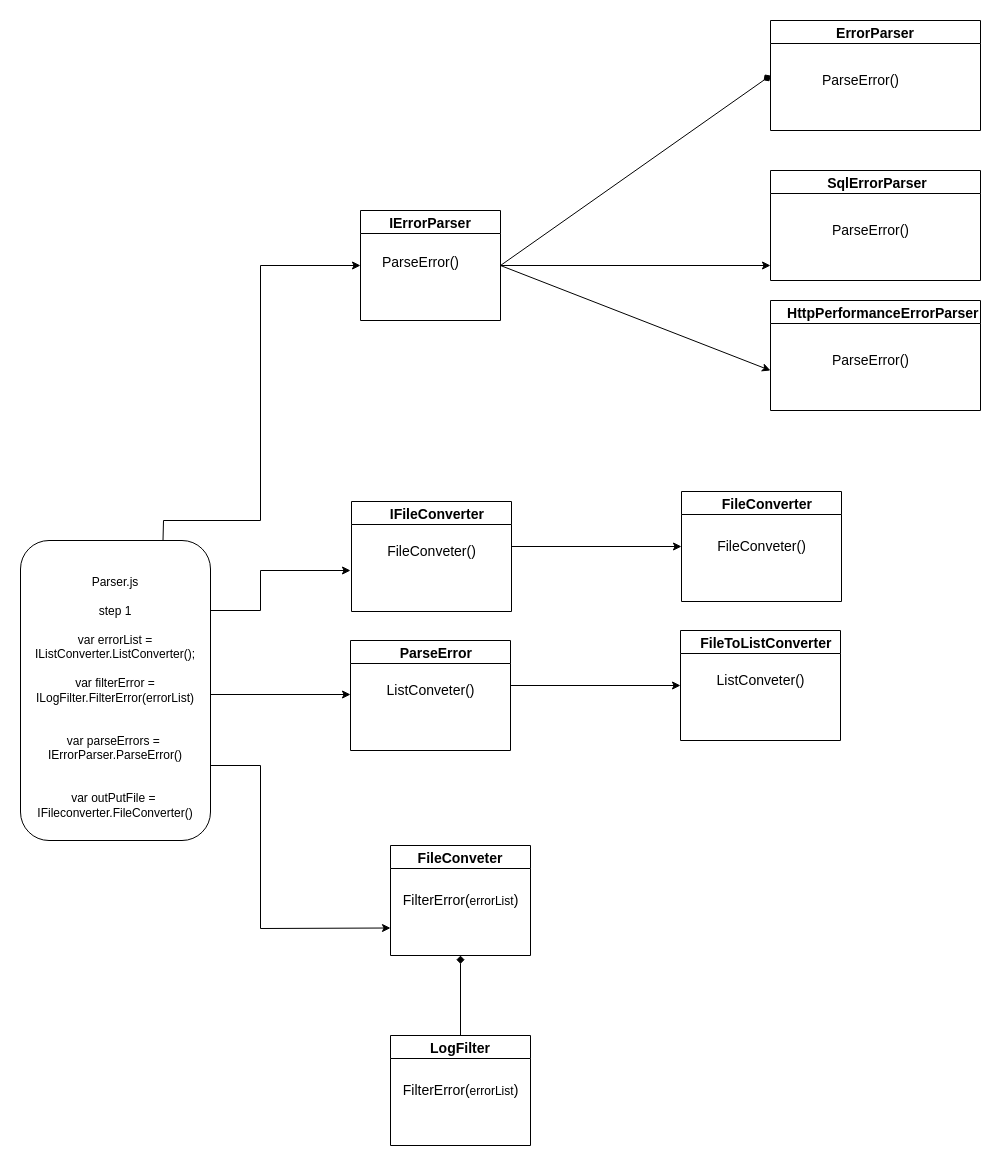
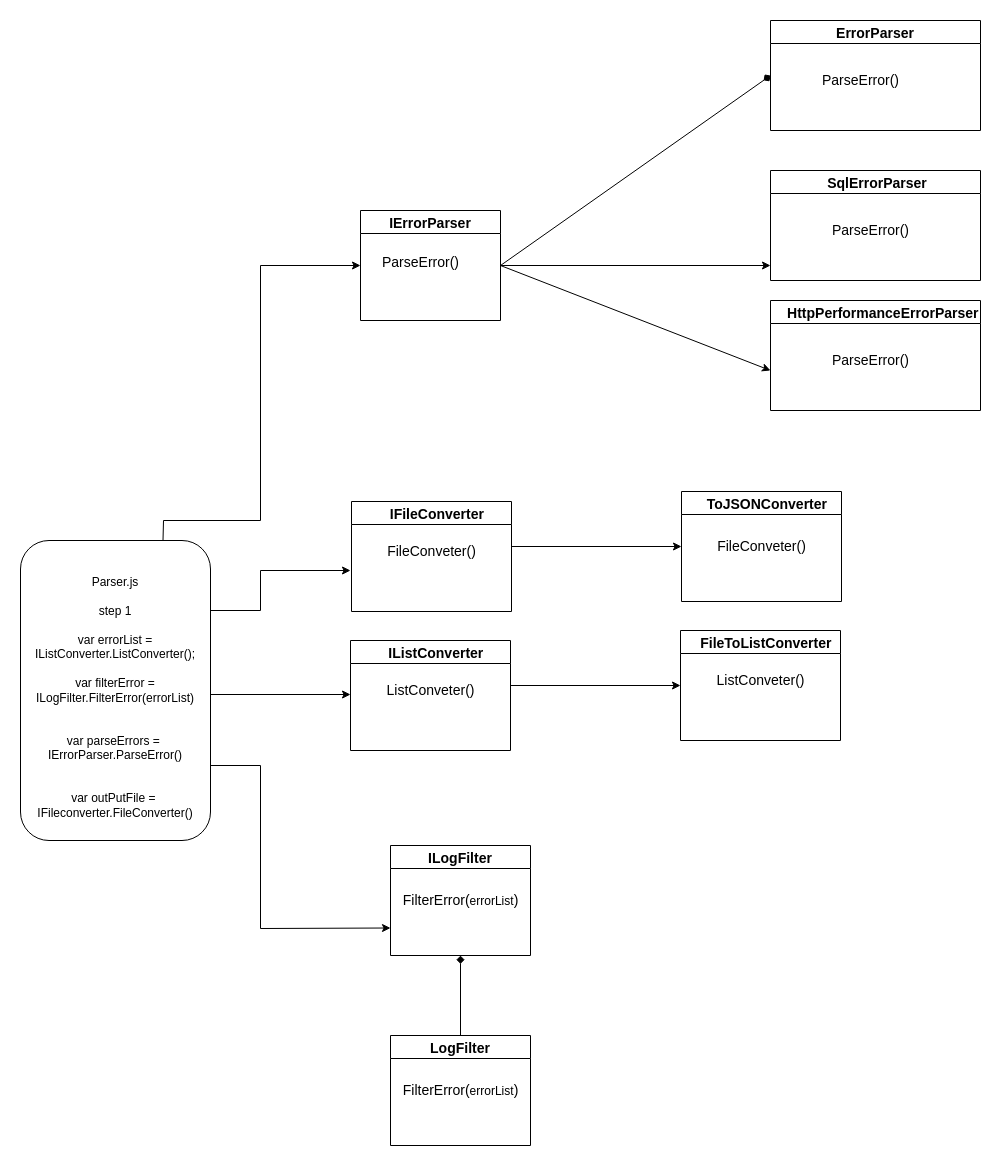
- <mxCell id="29" value="   FileConverter" style="swimlane;fontSize=14;startSize=23;" vertex="1" parent="1"><mxGeometry x="681" y="491" width="160" height="110" as="geometry"><mxRectangle x="-1470" y="180" width="50" height="23" as="alternateBounds" /></mxGeometry></mxCell>
+ <mxCell id="29" value="   ToJSONConverter" style="swimlane;fontSize=14;startSize=23;" vertex="1" parent="1"><mxGeometry x="681" y="491" width="160" height="110" as="geometry"><mxRectangle x="-1470" y="180" width="50" height="23" as="alternateBounds" /></mxGeometry></mxCell>
- <mxCell id="18" value="   ParseError" style="swimlane;fontSize=14;startSize=23;" vertex="1" parent="1"><mxGeometry x="350" y="640" width="160" height="110" as="geometry"><mxRectangle x="-1470" y="180" width="50" height="23" as="alternateBounds" /></mxGeometry></mxCell>
+ <mxCell id="18" value="   IListConverter" style="swimlane;fontSize=14;startSize=23;" vertex="1" parent="1"><mxGeometry x="350" y="640" width="160" height="110" as="geometry"><mxRectangle x="-1470" y="180" width="50" height="23" as="alternateBounds" /></mxGeometry></mxCell>
- <mxCell id="13" value="FileConveter" style="swimlane;fontSize=14;startSize=23;" parent="1" vertex="1"><mxGeometry x="390" y="845" width="140" height="110" as="geometry"><mxRectangle x="-1470" y="180" width="50" height="23" as="alternateBounds" /></mxGeometry></mxCell>
+ <mxCell id="13" value="ILogFilter" style="swimlane;fontSize=14;startSize=23;" parent="1" vertex="1"><mxGeometry x="390" y="845" width="140" height="110" as="geometry"><mxRectangle x="-1470" y="180" width="50" height="23" as="alternateBounds" /></mxGeometry></mxCell>
